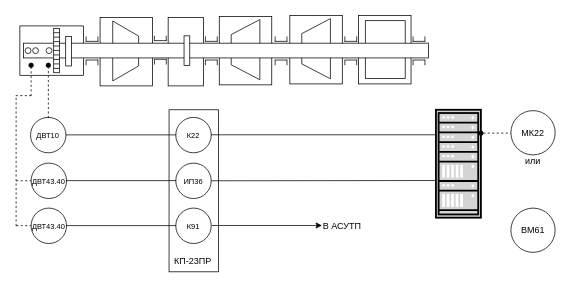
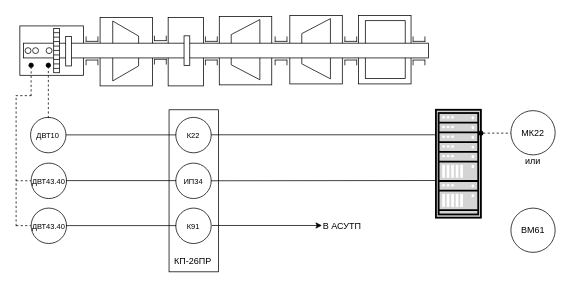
- <mxCell id="88" value="&lt;font style=&quot;font-size: 10px&quot;&gt;ИП36&lt;/font&gt;" style="ellipse;whiteSpace=wrap;html=1;aspect=fixed;shadow=0;sketch=0;strokeColor=#000000;strokeWidth=1;fillColor=none;" parent="82" vertex="1"><mxGeometry x="233.995" y="216.997" width="47.244" height="47.25" as="geometry" /></mxCell>
+ <mxCell id="88" value="&lt;font style=&quot;font-size: 10px&quot;&gt;ИП34&lt;/font&gt;" style="ellipse;whiteSpace=wrap;html=1;aspect=fixed;shadow=0;sketch=0;strokeColor=#000000;strokeWidth=1;fillColor=none;" parent="82" vertex="1"><mxGeometry x="233.995" y="216.997" width="47.244" height="47.25" as="geometry" /></mxCell>
- <mxCell id="106" value="КП-23ПР" style="text;html=1;strokeColor=none;fillColor=none;align=center;verticalAlign=middle;whiteSpace=wrap;rounded=0;shadow=0;sketch=0;" parent="104" vertex="1"><mxGeometry x="222" y="338" width="70" height="20" as="geometry" /></mxCell>
+ <mxCell id="106" value="КП-26ПР" style="text;html=1;strokeColor=none;fillColor=none;align=center;verticalAlign=middle;whiteSpace=wrap;rounded=0;shadow=0;sketch=0;" parent="104" vertex="1"><mxGeometry x="222" y="338" width="70" height="20" as="geometry" /></mxCell>
